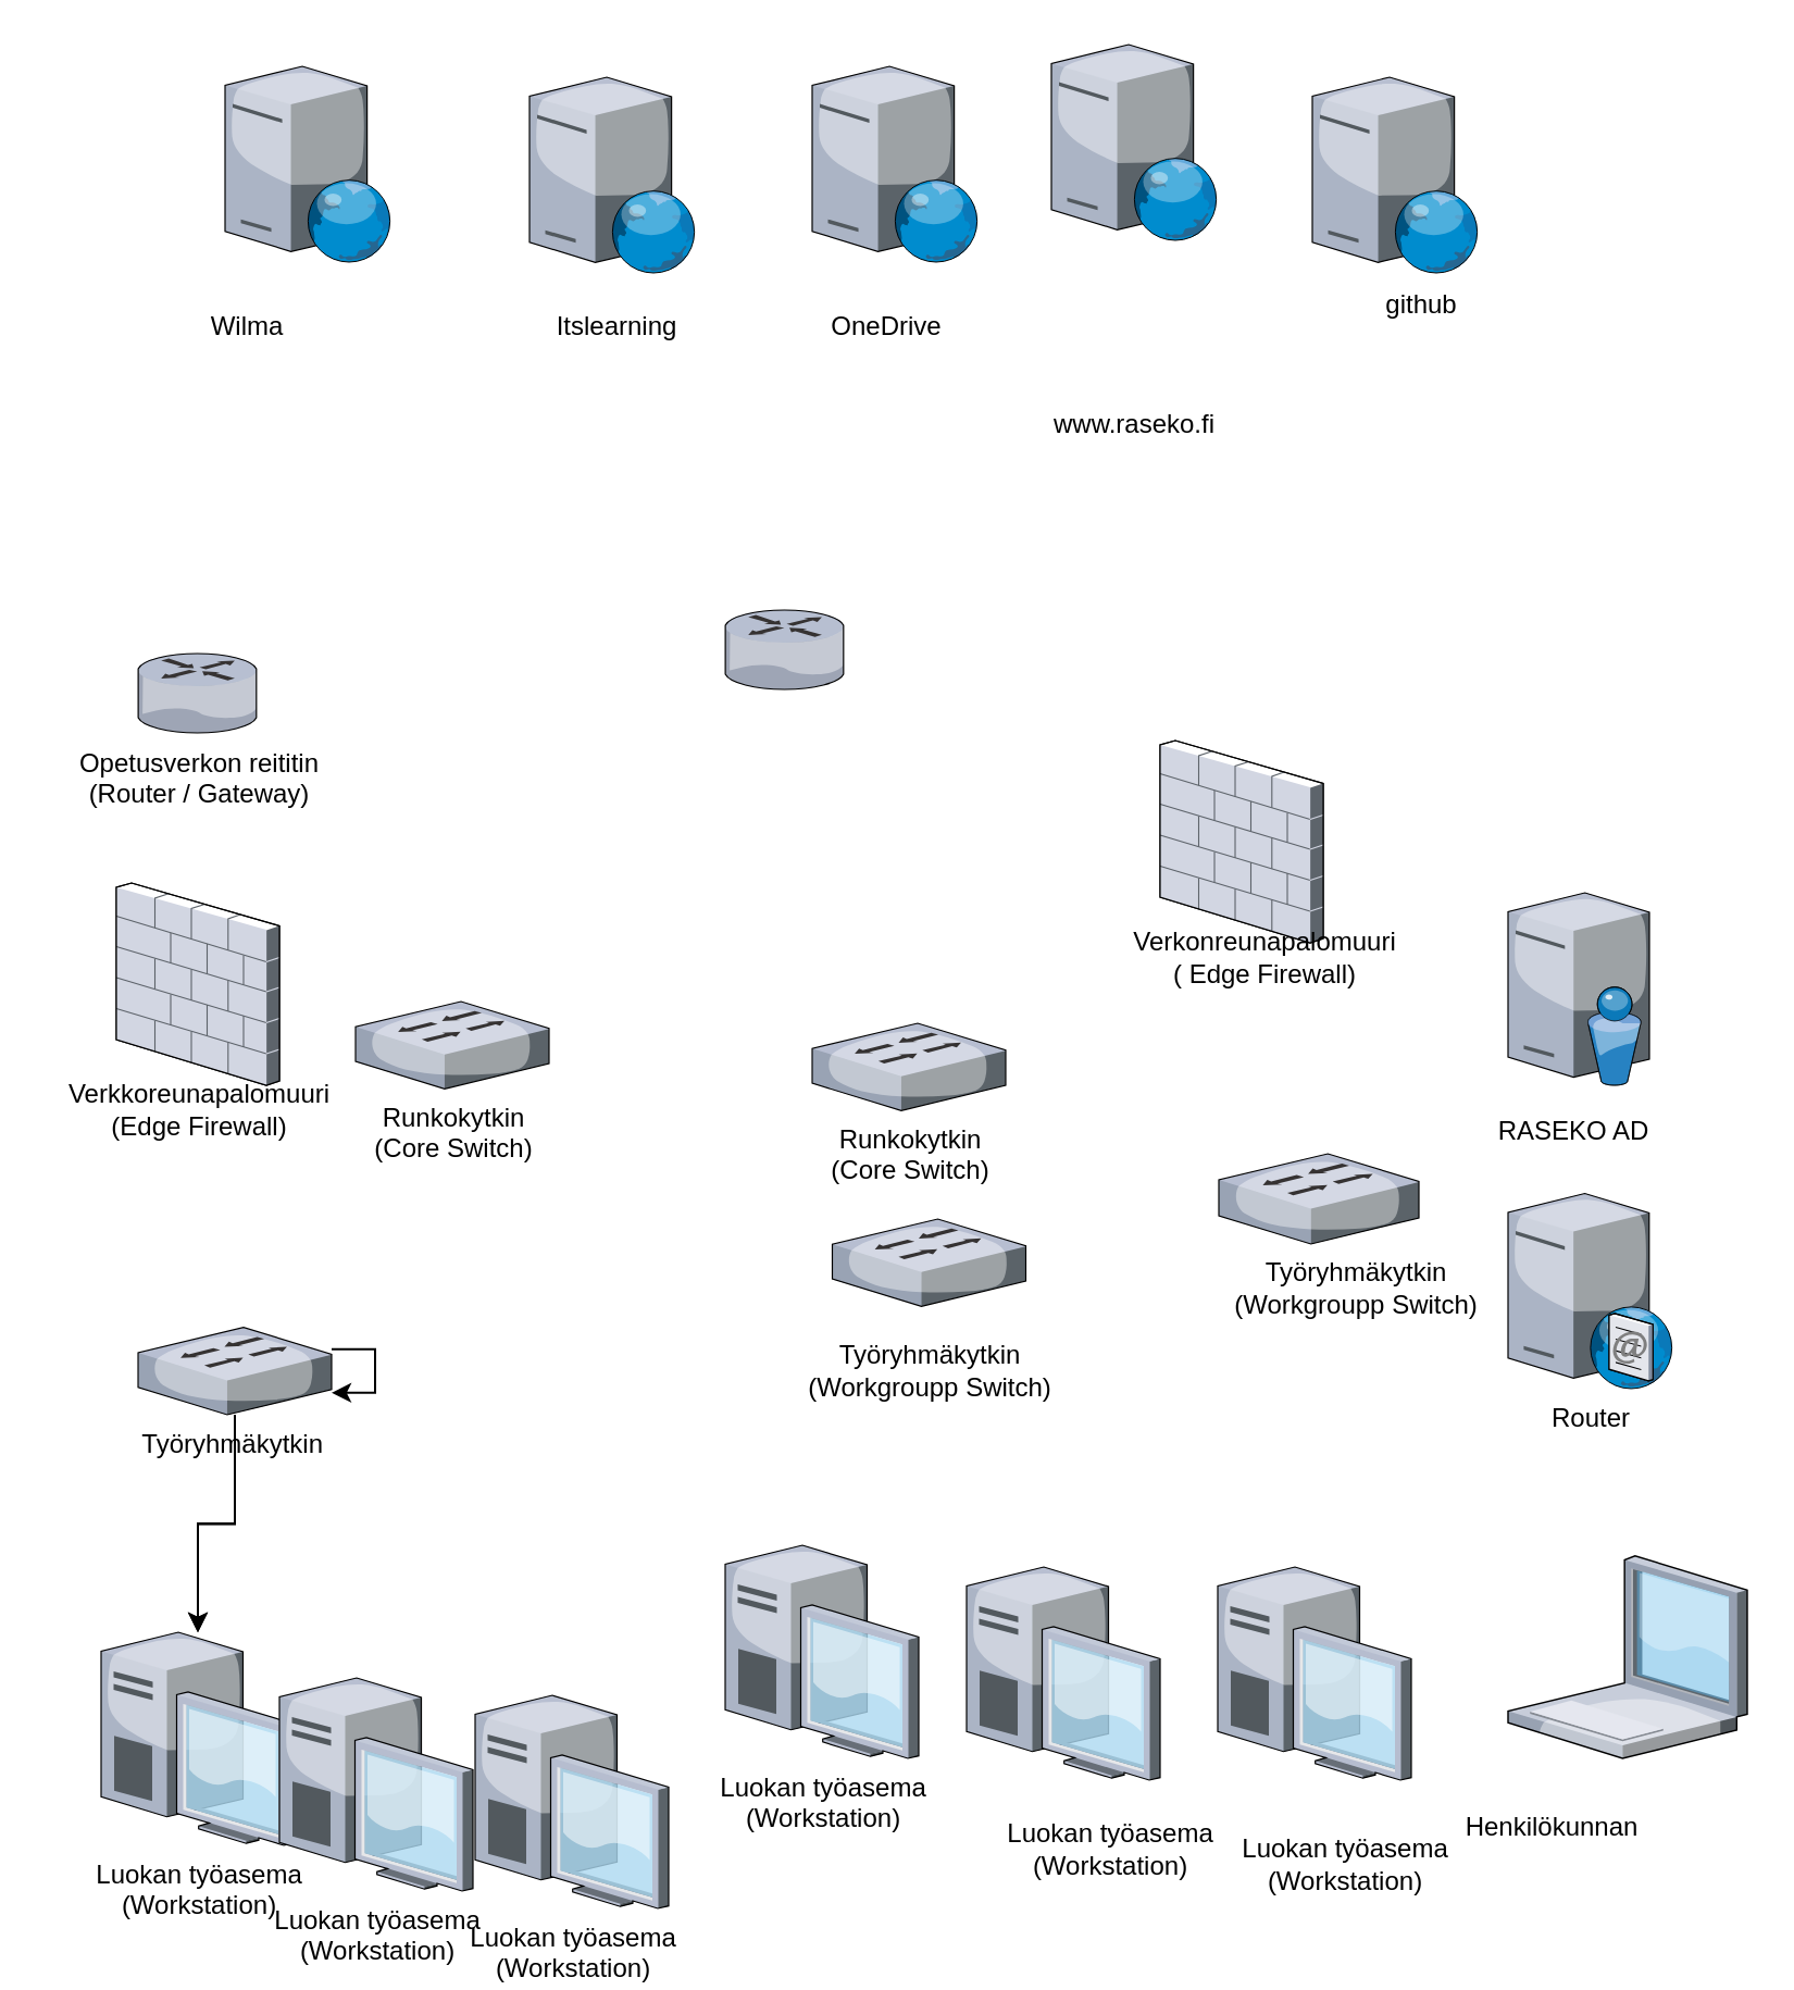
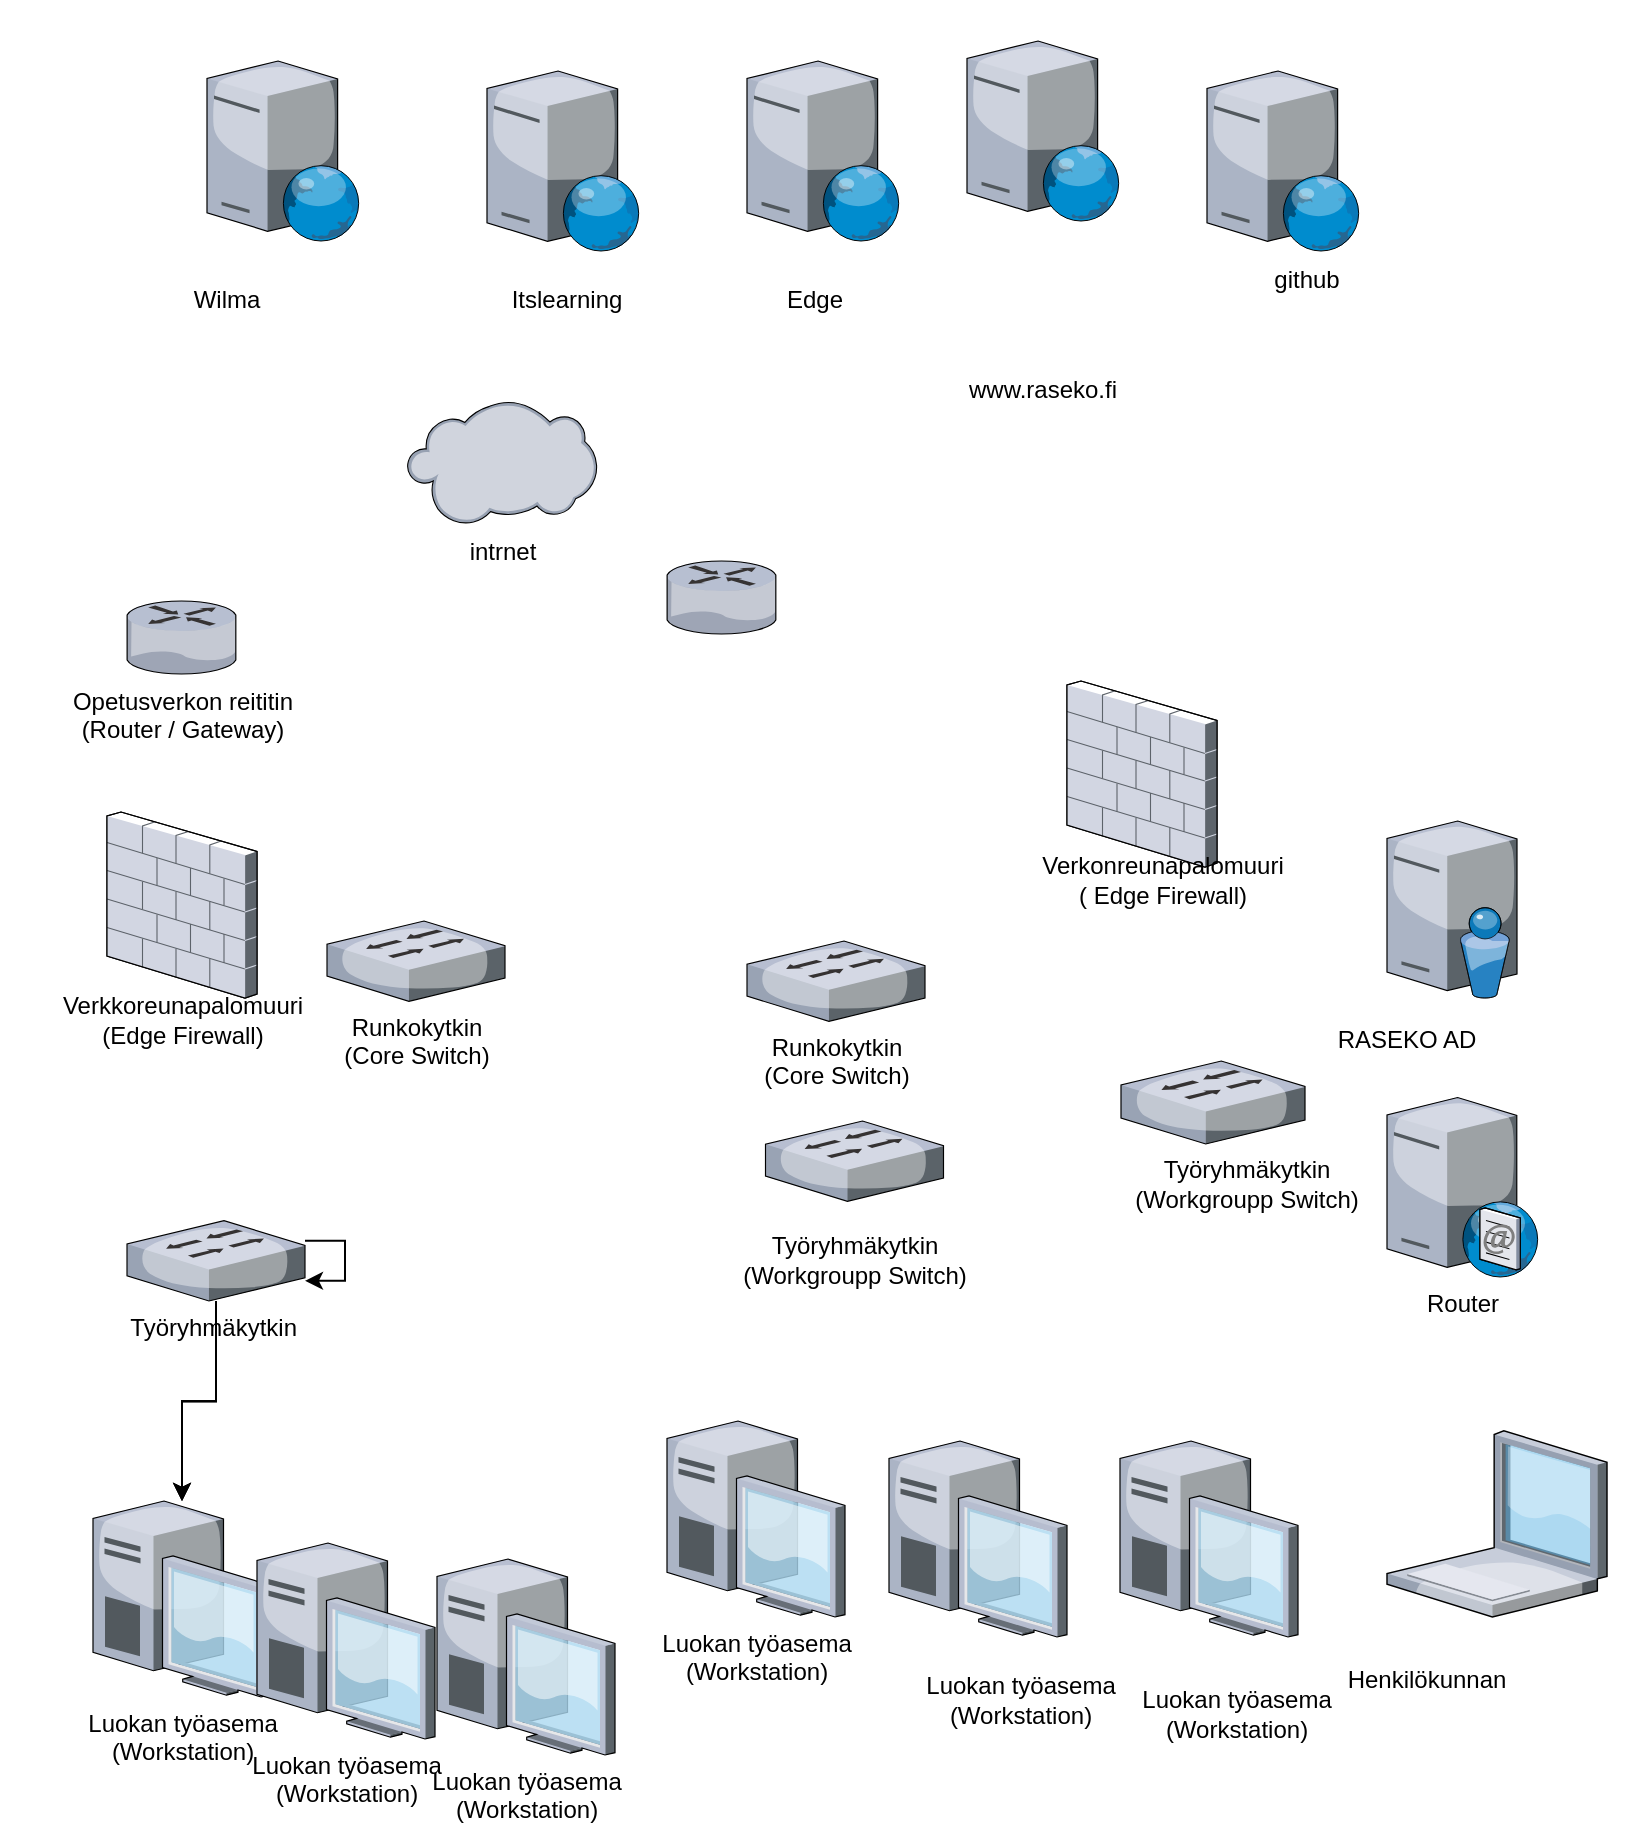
- <mxCell id="8" value="OneDrive" style="text;html=1;align=center;verticalAlign=middle;resizable=0;points=[];autosize=1;strokeColor=none;fillColor=none;" vertex="1" parent="1"><mxGeometry x="372" y="135" width="70" height="30" as="geometry" /></mxCell>
+ <mxCell id="8" value="Edge" style="text;html=1;align=center;verticalAlign=middle;resizable=0;points=[];autosize=1;strokeColor=none;fillColor=none;" vertex="1" parent="1"><mxGeometry x="372" y="135" width="70" height="30" as="geometry" /></mxCell>
+ <mxCell id="12" value="intrnet" style="verticalLabelPosition=bottom;sketch=0;aspect=fixed;html=1;verticalAlign=top;strokeColor=none;align=center;outlineConnect=0;shape=mxgraph.citrix.cloud;fillColor=#CC0000;" vertex="1" parent="1"><mxGeometry x="203" y="200" width="95" height="62" as="geometry" /></mxCell>
- <mxCell id="29" value="RASEKO AD" style="text;html=1;align=center;verticalAlign=middle;resizable=0;points=[];autosize=1;strokeColor=none;fillColor=none;" vertex="1" parent="1"><mxGeometry x="678" y="505" width="90" height="30" as="geometry" /></mxCell>
+ <mxCell id="29" value="RASEKO AD" style="text;html=1;align=center;verticalAlign=middle;resizable=0;points=[];autosize=1;strokeColor=none;fillColor=none;" vertex="1" parent="1"><mxGeometry x="658" y="505" width="90" height="30" as="geometry" /></mxCell>
